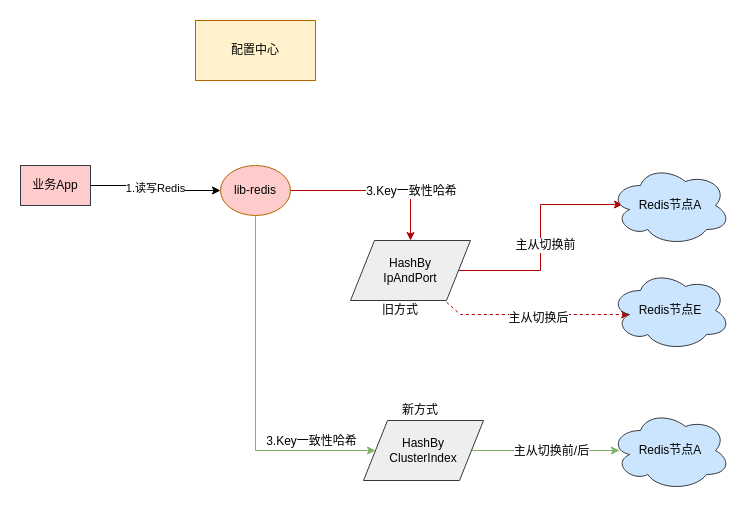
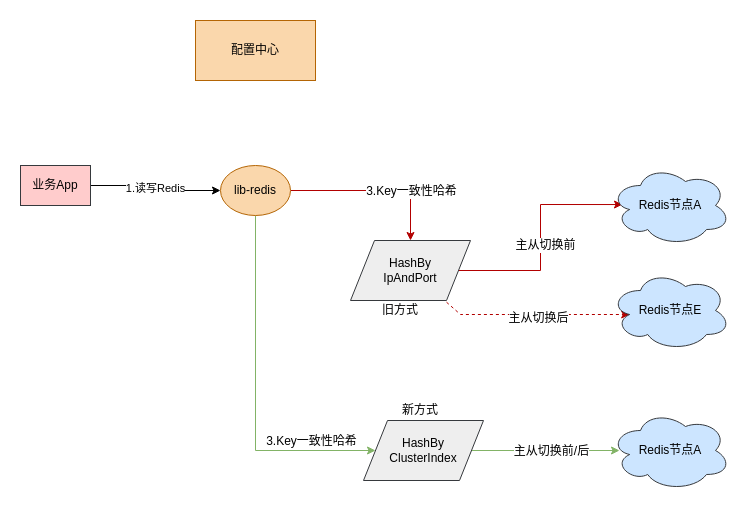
- <mxCell id="2" value="配置中心" style="rounded=0;whiteSpace=wrap;html=1;fillColor=#fff2cc;strokeColor=#b46504;" parent="1" vertex="1"><mxGeometry x="195" y="20" width="120" height="60" as="geometry" /></mxCell>
+ <mxCell id="2" value="配置中心" style="rounded=0;whiteSpace=wrap;html=1;fillColor=#fad7ac;strokeColor=#b46504;" parent="1" vertex="1"><mxGeometry x="195" y="20" width="120" height="60" as="geometry" /></mxCell>
- <mxCell id="9" value="lib-redis" style="ellipse;whiteSpace=wrap;html=1;fillColor=#ffcccc;strokeColor=#b46504;" parent="1" vertex="1"><mxGeometry x="220" y="165" width="70" height="50" as="geometry" /></mxCell>
+ <mxCell id="9" value="lib-redis" style="ellipse;whiteSpace=wrap;html=1;fillColor=#fad7ac;strokeColor=#b46504;" parent="1" vertex="1"><mxGeometry x="220" y="165" width="70" height="50" as="geometry" /></mxCell>
